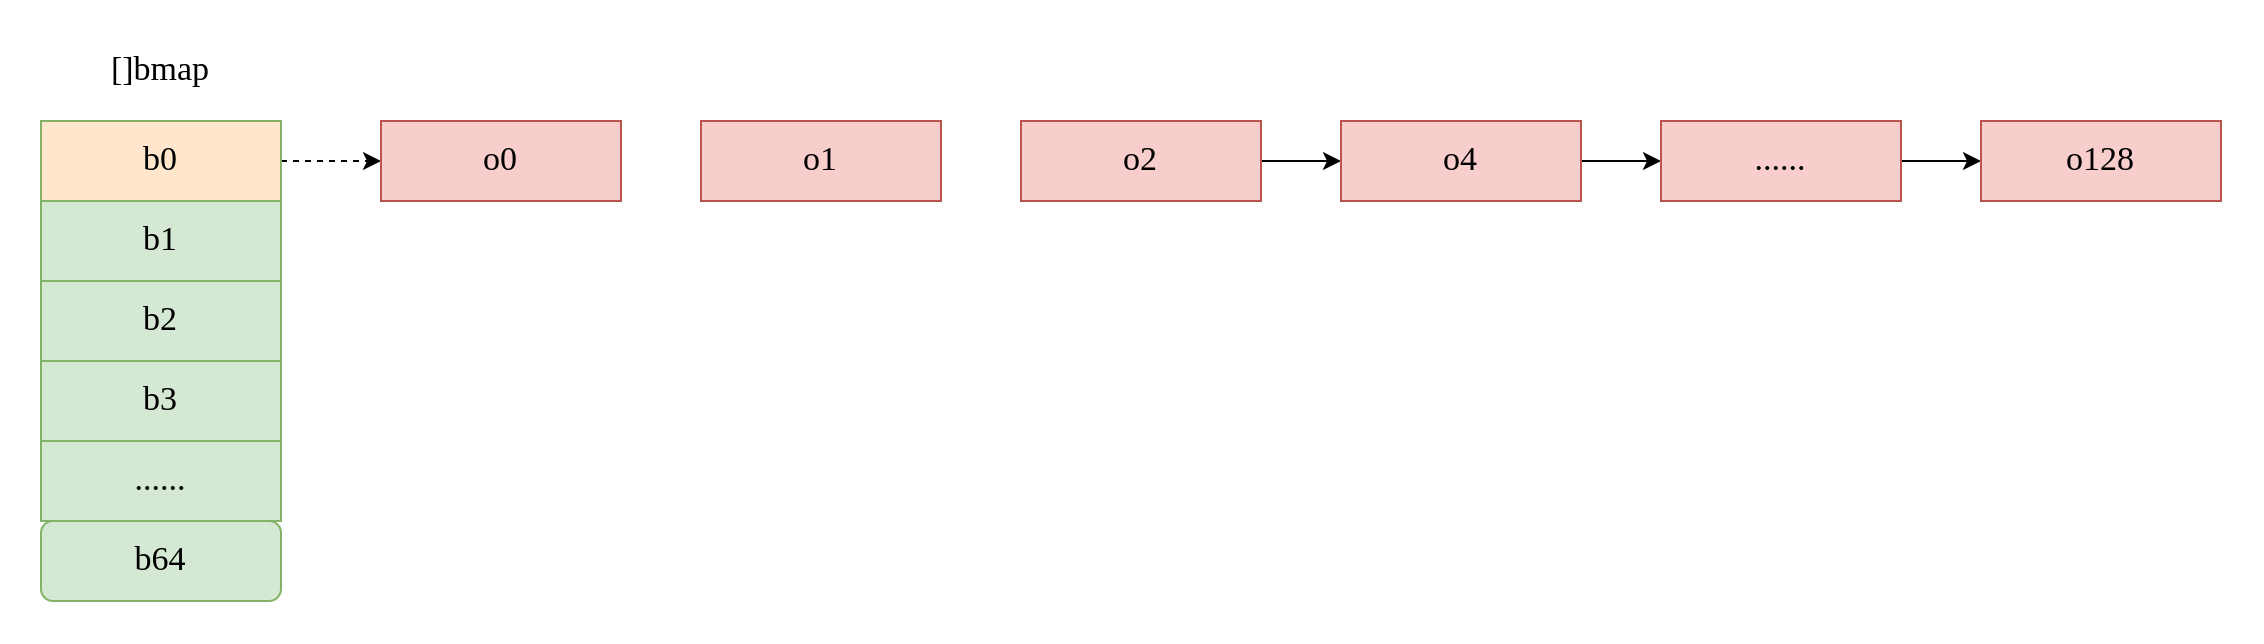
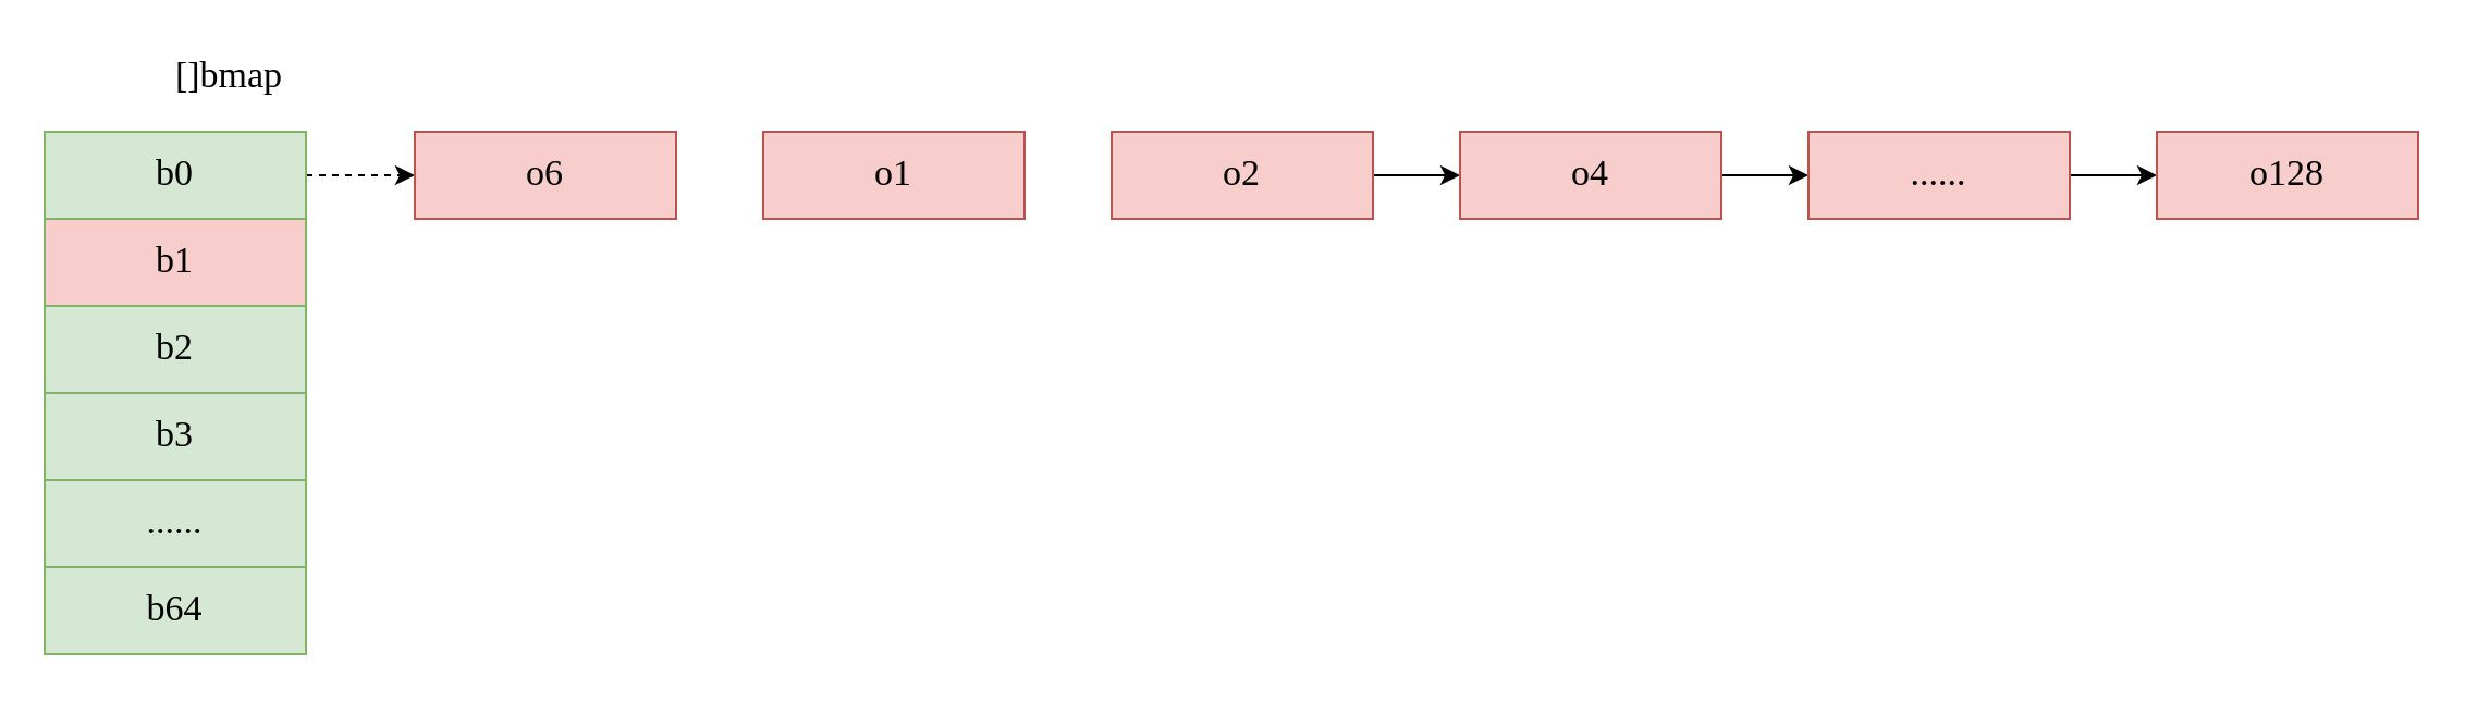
- <mxCell id="9" value="[]bmap" style="text;html=1;strokeColor=none;fillColor=none;align=center;verticalAlign=middle;whiteSpace=wrap;rounded=0;fontSize=17;fontFamily=Comic Sans MS;" vertex="1" parent="1"><mxGeometry x="50" y="20" width="60" height="30" as="geometry" /></mxCell>
+ <mxCell id="9" value="[]bmap" style="text;html=1;strokeColor=none;fillColor=none;align=center;verticalAlign=middle;whiteSpace=wrap;rounded=0;fontSize=17;fontFamily=Comic Sans MS;" vertex="1" parent="1"><mxGeometry x="75" y="20" width="60" height="30" as="geometry" /></mxCell>
- <mxCell id="3" value="b0" style="rounded=0;whiteSpace=wrap;html=1;fontSize=17;fontFamily=Comic Sans MS;fillColor=#ffe6cc;strokeColor=#82b366;" vertex="1" parent="1"><mxGeometry x="20" y="60" width="120" height="40" as="geometry" /></mxCell>
+ <mxCell id="3" value="b0" style="rounded=0;whiteSpace=wrap;html=1;fontSize=17;fontFamily=Comic Sans MS;fillColor=#d5e8d4;strokeColor=#82b366;" vertex="1" parent="1"><mxGeometry x="20" y="60" width="120" height="40" as="geometry" /></mxCell>
- <mxCell id="10" value="o0" style="rounded=0;whiteSpace=wrap;html=1;fontSize=17;fontFamily=Comic Sans MS;fillColor=#f8cecc;strokeColor=#b85450;" vertex="1" parent="1"><mxGeometry x="190" y="60" width="120" height="40" as="geometry" /></mxCell>
+ <mxCell id="10" value="o6" style="rounded=0;whiteSpace=wrap;html=1;fontSize=17;fontFamily=Comic Sans MS;fillColor=#f8cecc;strokeColor=#b85450;" vertex="1" parent="1"><mxGeometry x="190" y="60" width="120" height="40" as="geometry" /></mxCell>
- <mxCell id="4" value="b1" style="rounded=0;whiteSpace=wrap;html=1;fontSize=17;fontFamily=Comic Sans MS;fillColor=#d5e8d4;strokeColor=#82b366;" vertex="1" parent="1"><mxGeometry x="20" y="100" width="120" height="40" as="geometry" /></mxCell>
+ <mxCell id="4" value="b1" style="rounded=0;whiteSpace=wrap;html=1;fontSize=17;fontFamily=Comic Sans MS;fillColor=#f8cecc;strokeColor=#82b366;" vertex="1" parent="1"><mxGeometry x="20" y="100" width="120" height="40" as="geometry" /></mxCell>
- <mxCell id="8" value="b64" style="whiteSpace=wrap;html=1;fontSize=17;fontFamily=Comic Sans MS;fillColor=#d5e8d4;strokeColor=#82b366;rounded=1;" vertex="1" parent="1"><mxGeometry x="20" y="260" width="120" height="40" as="geometry" /></mxCell>
+ <mxCell id="8" value="b64" style="rounded=0;whiteSpace=wrap;html=1;fontSize=17;fontFamily=Comic Sans MS;fillColor=#d5e8d4;strokeColor=#82b366;" vertex="1" parent="1"><mxGeometry x="20" y="260" width="120" height="40" as="geometry" /></mxCell>
